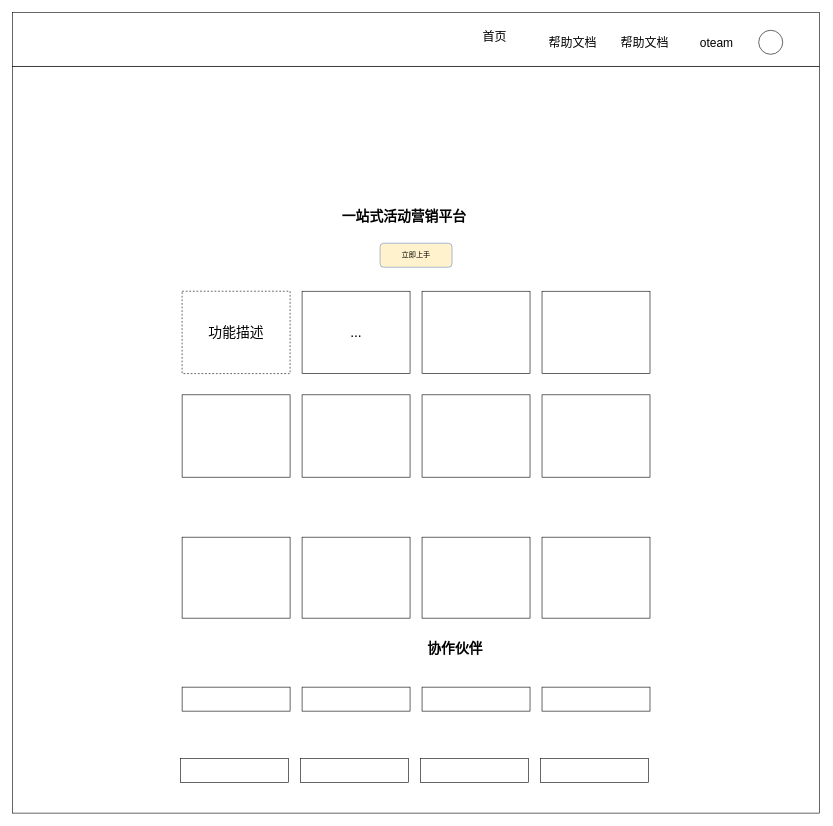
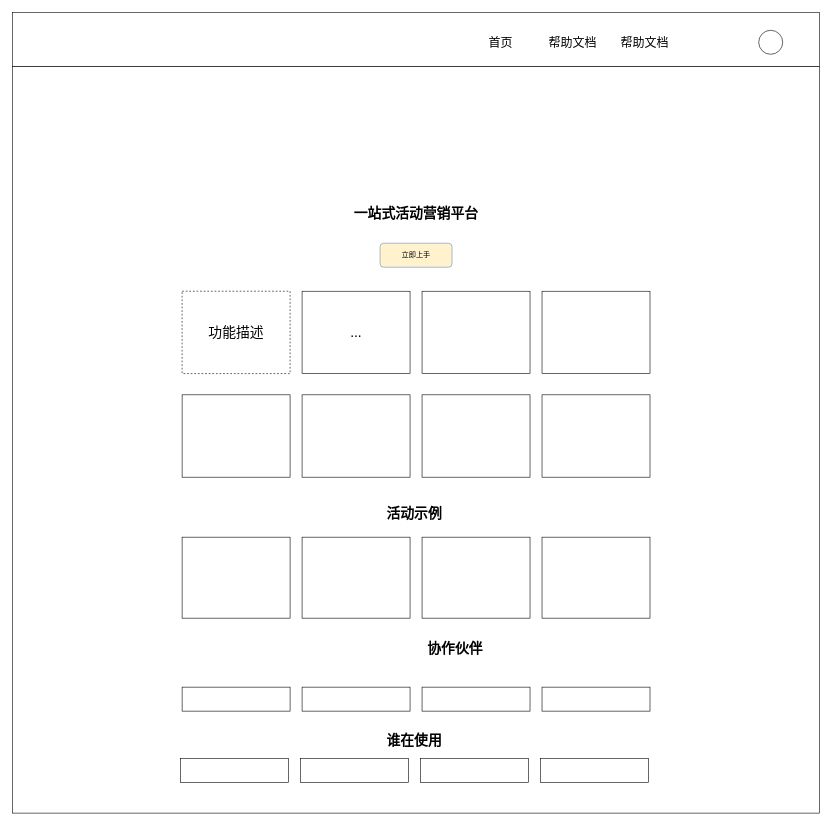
- <mxCell id="12" value="首页" style="text;html=1;strokeColor=none;fillColor=none;align=center;verticalAlign=middle;whiteSpace=wrap;rounded=0;fontSize=20;" vertex="1" parent="1"><mxGeometry x="764" y="45" width="120" height="30" as="geometry" /></mxCell>
+ <mxCell id="12" value="首页" style="text;html=1;strokeColor=none;fillColor=none;align=center;verticalAlign=middle;whiteSpace=wrap;rounded=0;fontSize=20;" vertex="1" parent="1"><mxGeometry x="774" y="55" width="120" height="30" as="geometry" /></mxCell>
- <mxCell id="13" value="oteam" style="text;html=1;strokeColor=none;fillColor=none;align=center;verticalAlign=middle;whiteSpace=wrap;rounded=0;fontSize=20;" vertex="1" parent="1"><mxGeometry x="1134" y="55" width="120" height="30" as="geometry" /></mxCell>
- <mxCell id="5" value="一站式活动营销平台" style="text;html=1;strokeColor=none;fillColor=none;align=center;verticalAlign=middle;whiteSpace=wrap;rounded=0;fontSize=23;fontStyle=1" vertex="1" parent="1"><mxGeometry x="527.75" y="330" width="290" height="60" as="geometry" /></mxCell>
+ <mxCell id="5" value="一站式活动营销平台" style="text;html=1;strokeColor=none;fillColor=none;align=center;verticalAlign=middle;whiteSpace=wrap;rounded=0;fontSize=23;fontStyle=1" vertex="1" parent="1"><mxGeometry x="547.75" y="325" width="290" height="60" as="geometry" /></mxCell>
+ <mxCell id="24" value="活动示例" style="text;html=1;strokeColor=none;fillColor=none;align=center;verticalAlign=middle;whiteSpace=wrap;rounded=0;fontSize=23;fontStyle=1" vertex="1" parent="1"><mxGeometry x="545.25" y="825" width="290" height="60" as="geometry" /></mxCell>
+ <mxCell id="23" value="谁在使用" style="text;html=1;strokeColor=none;fillColor=none;align=center;verticalAlign=middle;whiteSpace=wrap;rounded=0;fontSize=23;fontStyle=1" vertex="1" parent="1"><mxGeometry x="545.25" y="1204" width="290" height="60" as="geometry" /></mxCell>
